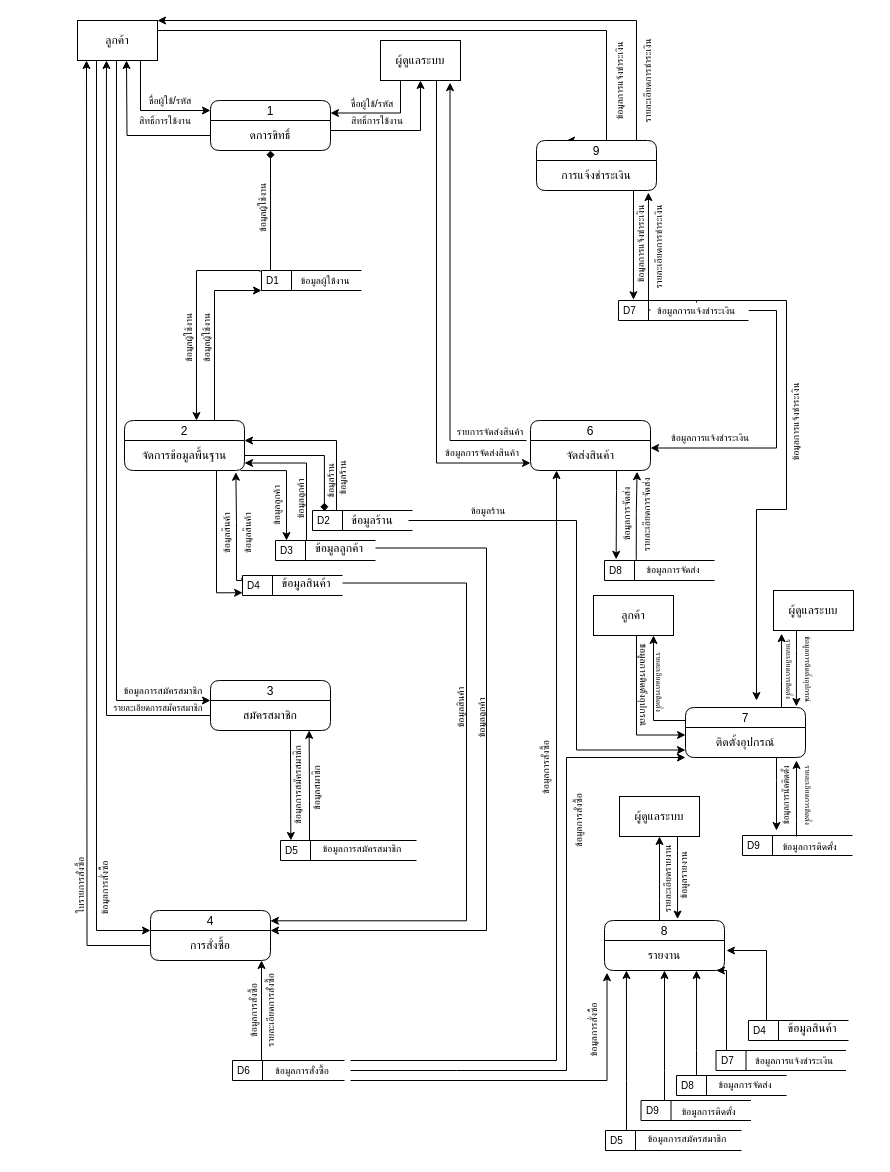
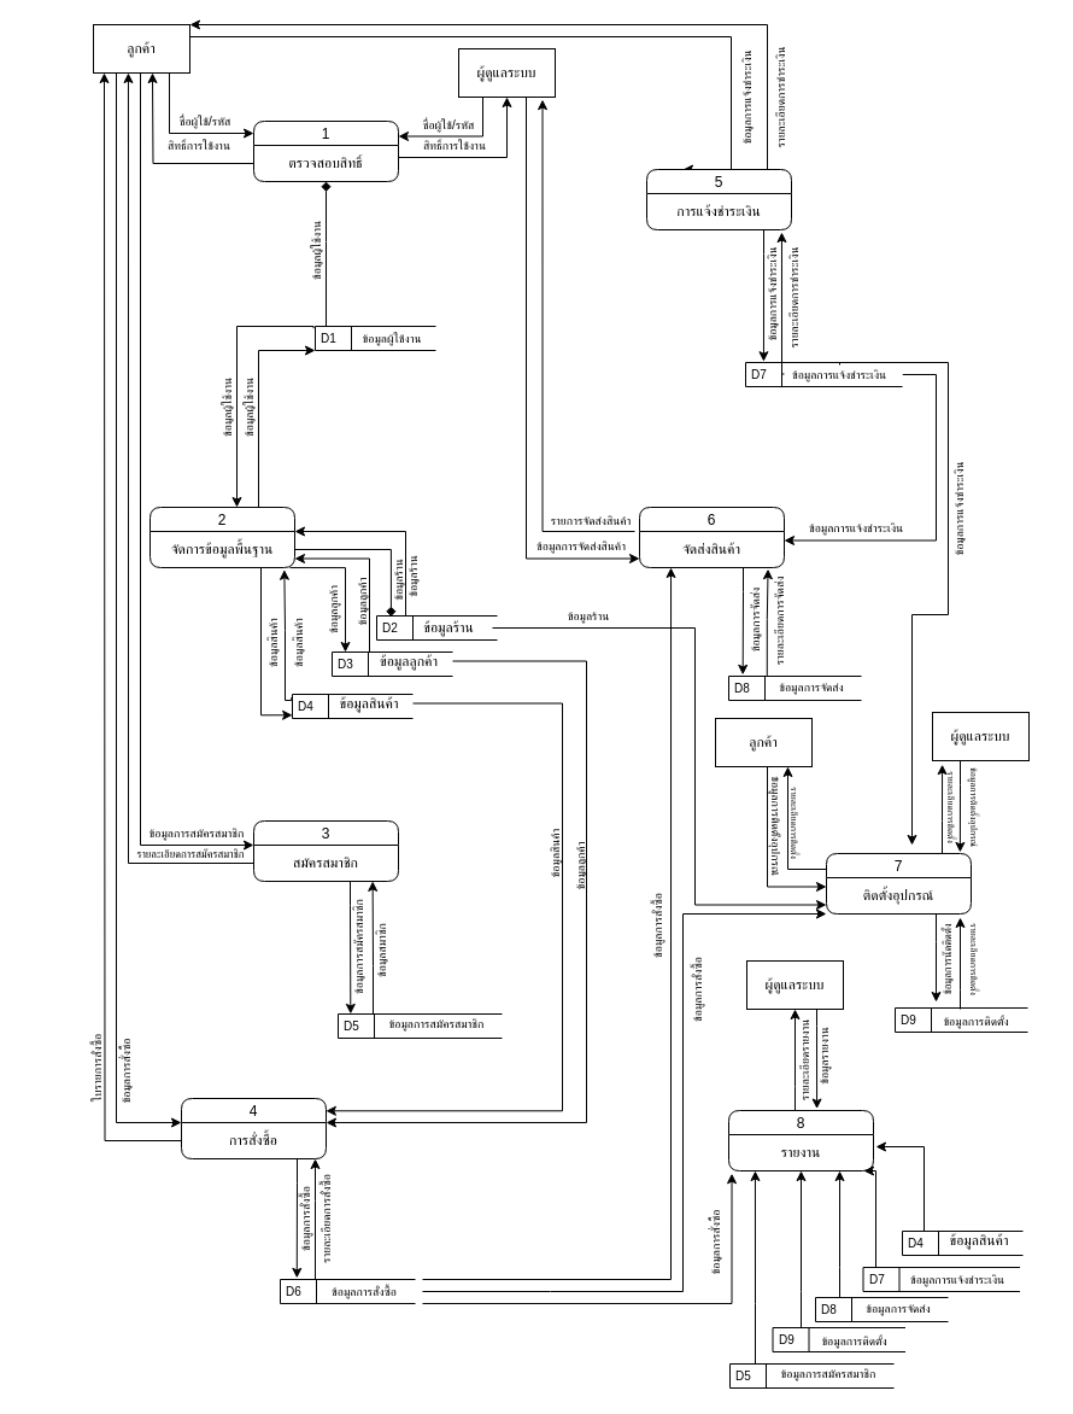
- <mxCell id="4" value="ดการขิทธิ์" style="text;html=1;strokeColor=none;fillColor=none;align=center;verticalAlign=middle;whiteSpace=wrap;rounded=0;" vertex="1" parent="2"><mxGeometry y="20" width="120" height="30" as="geometry" /></mxCell>
+ <mxCell id="4" value="ตรวจสอบสิทธิ์" style="text;html=1;strokeColor=none;fillColor=none;align=center;verticalAlign=middle;whiteSpace=wrap;rounded=0;" vertex="1" parent="2"><mxGeometry y="20" width="120" height="30" as="geometry" /></mxCell>
- <mxCell id="41" value="9" style="swimlane;fontStyle=0;childLayout=stackLayout;horizontal=1;startSize=20;fillColor=#ffffff;horizontalStack=0;resizeParent=1;resizeParentMax=0;resizeLast=0;collapsible=0;marginBottom=0;swimlaneFillColor=#ffffff;rounded=1;" vertex="1" parent="1"><mxGeometry x="536" y="140" width="120" height="50" as="geometry" /></mxCell>
+ <mxCell id="41" value="5" style="swimlane;fontStyle=0;childLayout=stackLayout;horizontal=1;startSize=20;fillColor=#ffffff;horizontalStack=0;resizeParent=1;resizeParentMax=0;resizeLast=0;collapsible=0;marginBottom=0;swimlaneFillColor=#ffffff;rounded=1;" vertex="1" parent="1"><mxGeometry x="536" y="140" width="120" height="50" as="geometry" /></mxCell>
+ <mxCell id="94" style="edgeStyle=orthogonalEdgeStyle;rounded=0;orthogonalLoop=1;jettySize=auto;html=1;entryX=0.123;entryY=-0.057;entryDx=0;entryDy=0;entryPerimeter=0;fontSize=10;" edge="1" parent="1" source="29" target="58"><mxGeometry relative="1" as="geometry"><Array as="points"><mxPoint x="246" y="980" /><mxPoint x="246" y="980" /></Array></mxGeometry></mxCell>
